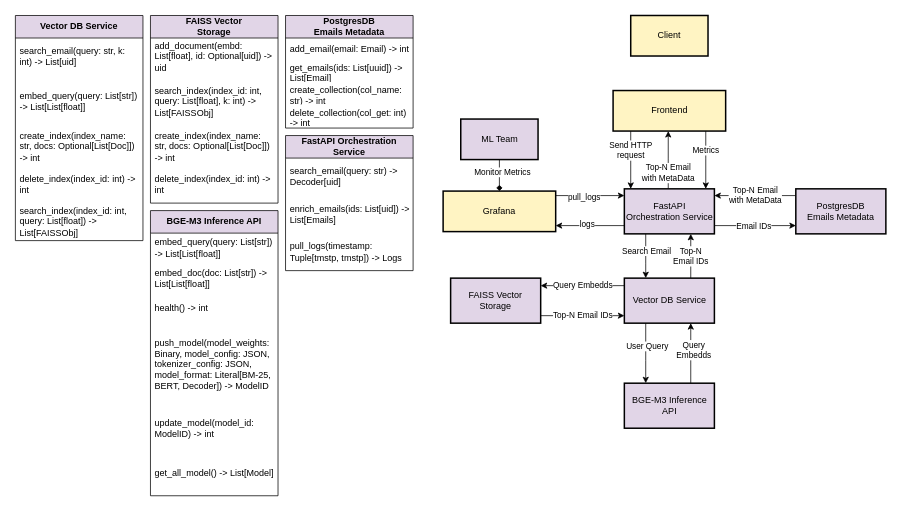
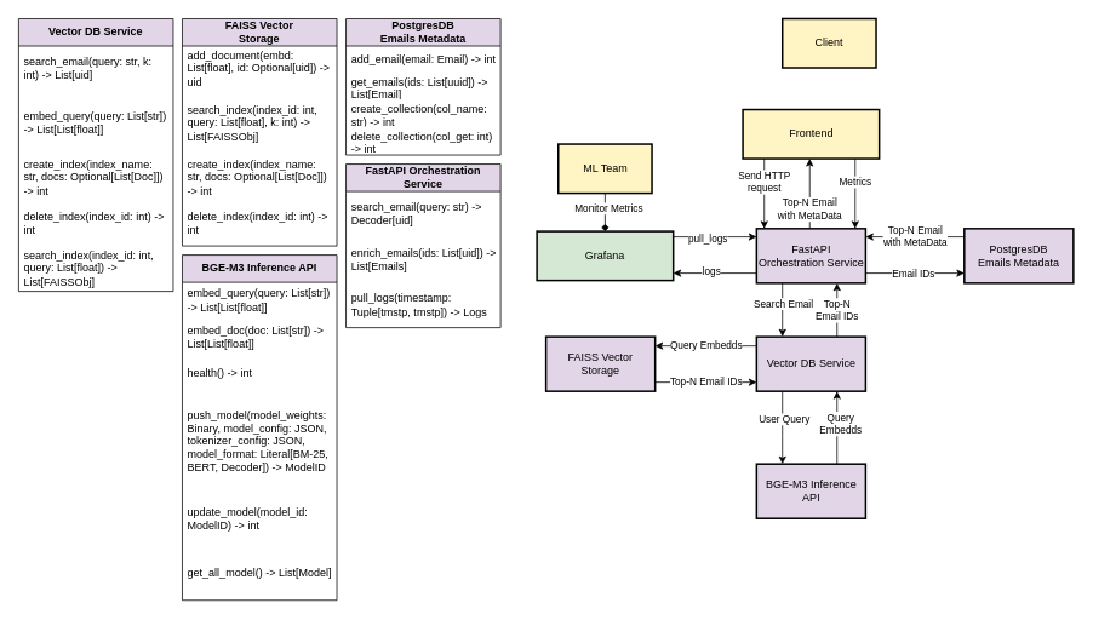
- <mxCell id="2" value="Client" style="whiteSpace=wrap;strokeWidth=2;fillColor=#FFF4C3;" parent="1" vertex="1"><mxGeometry x="840" y="20" width="103" height="54" as="geometry" /></mxCell>
+ <mxCell id="2" value="Client" style="whiteSpace=wrap;strokeWidth=2;fillColor=#FFF4C3;" parent="1" vertex="1"><mxGeometry x="860" y="20" width="103" height="54" as="geometry" /></mxCell>
- <mxCell id="58" value="ML Team" style="whiteSpace=wrap;strokeWidth=2;fillColor=#e1d5e7;" vertex="1" parent="1"><mxGeometry x="613.5" y="158" width="103" height="54" as="geometry" /></mxCell>
+ <mxCell id="58" value="ML Team" style="whiteSpace=wrap;strokeWidth=2;fillColor=#FFF4C3;" vertex="1" parent="1"><mxGeometry x="613.5" y="158" width="103" height="54" as="geometry" /></mxCell>
- <mxCell id="55" value="Grafana" style="whiteSpace=wrap;strokeWidth=2;fillColor=#fff4c3;" vertex="1" parent="1"><mxGeometry x="590" y="254" width="150" height="54" as="geometry" /></mxCell>
+ <mxCell id="55" value="Grafana" style="whiteSpace=wrap;strokeWidth=2;fillColor=#D5E8D4;" vertex="1" parent="1"><mxGeometry x="590" y="254" width="150" height="54" as="geometry" /></mxCell>
